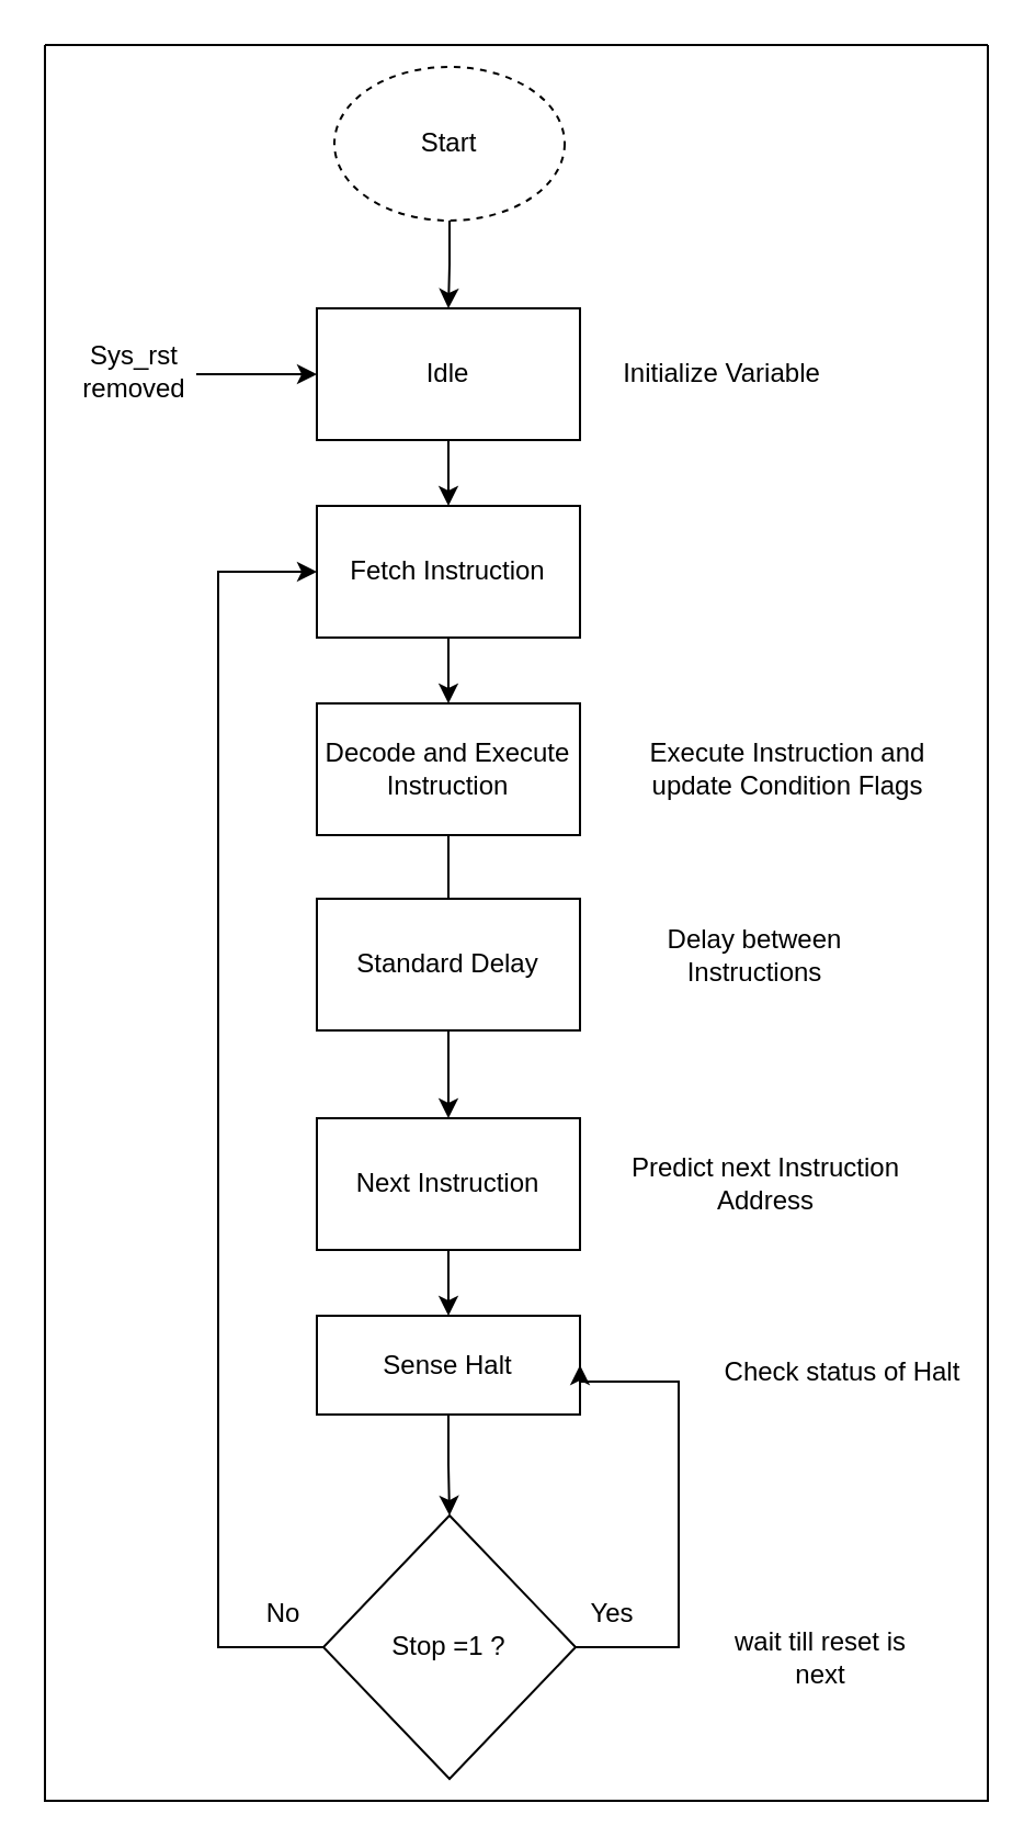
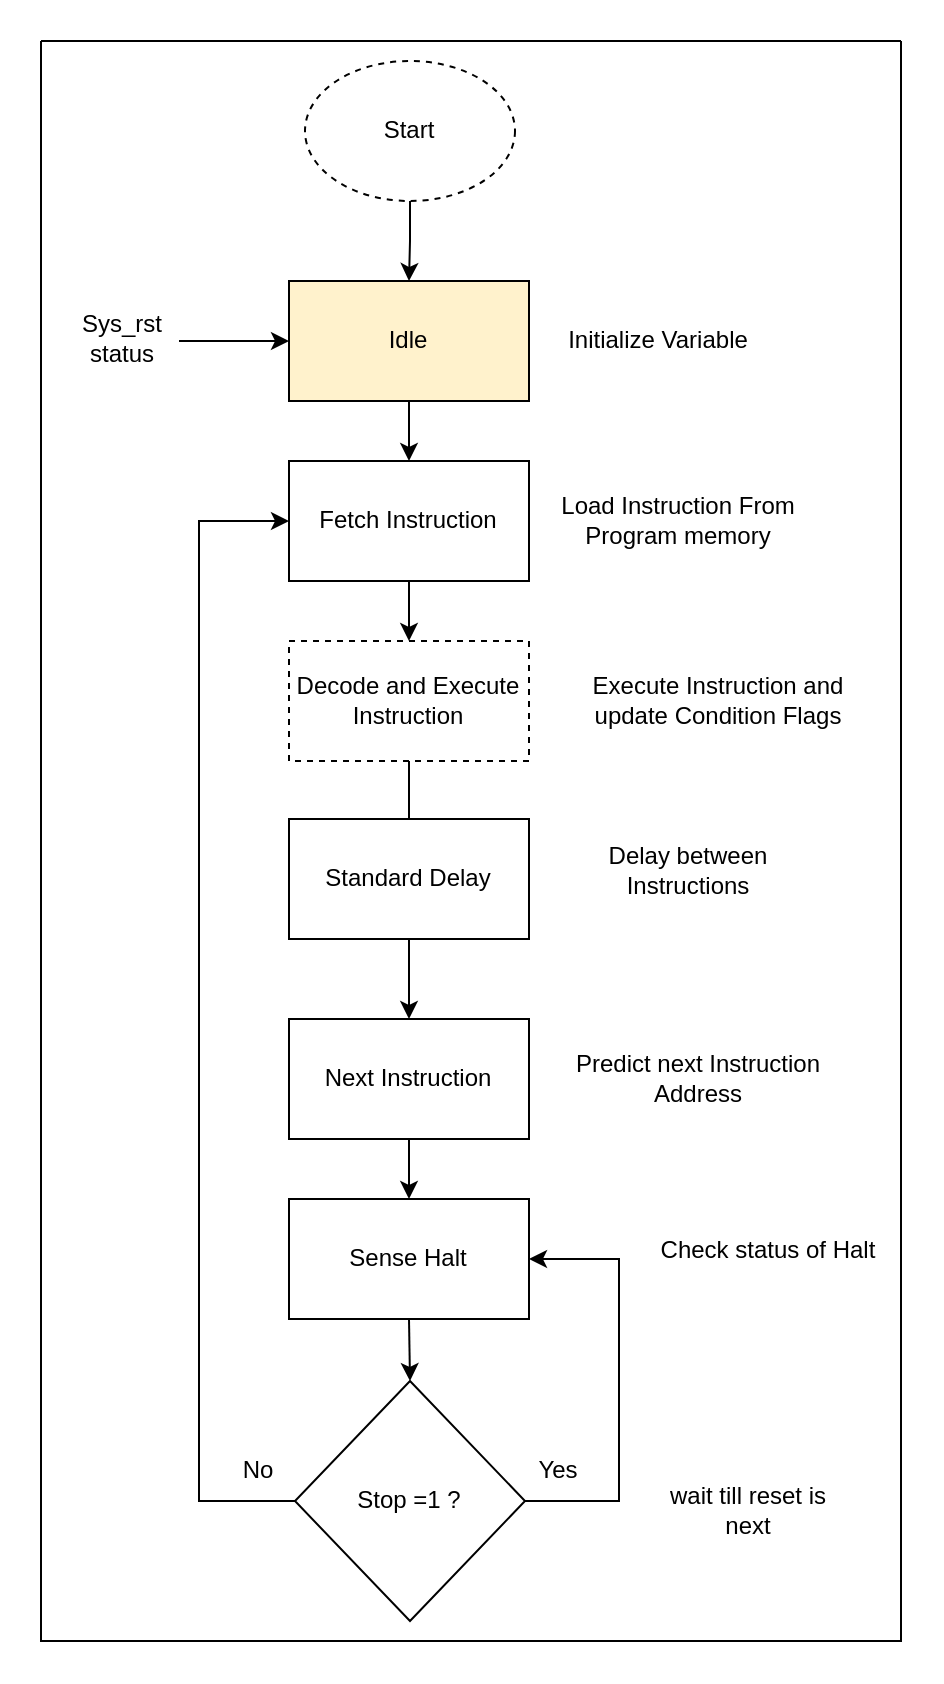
- <mxCell id="22" value="Sys_rst removed" style="text;html=1;strokeColor=none;fillColor=none;align=center;verticalAlign=middle;whiteSpace=wrap;rounded=0;" vertex="1" parent="1"><mxGeometry x="31" y="154" width="60" height="30" as="geometry" /></mxCell>
+ <mxCell id="22" value="Sys_rst status" style="text;html=1;strokeColor=none;fillColor=none;align=center;verticalAlign=middle;whiteSpace=wrap;rounded=0;" vertex="1" parent="1"><mxGeometry x="31" y="154" width="60" height="30" as="geometry" /></mxCell>
- <mxCell id="5" value="Idle" style="rounded=0;whiteSpace=wrap;html=1;" vertex="1" parent="1"><mxGeometry x="144" y="140" width="120" height="60" as="geometry" /></mxCell>
+ <mxCell id="5" value="Idle" style="rounded=0;whiteSpace=wrap;html=1;fillColor=#fff2cc;" vertex="1" parent="1"><mxGeometry x="144" y="140" width="120" height="60" as="geometry" /></mxCell>
+ <mxCell id="24" value="Load Instruction From Program memory" style="text;html=1;strokeColor=none;fillColor=none;align=center;verticalAlign=middle;whiteSpace=wrap;rounded=0;" vertex="1" parent="1"><mxGeometry x="279" y="245" width="120" height="30" as="geometry" /></mxCell>
- <mxCell id="9" value="Decode and Execute Instruction" style="rounded=0;whiteSpace=wrap;html=1;" vertex="1" parent="1"><mxGeometry x="144" y="320" width="120" height="60" as="geometry" /></mxCell>
+ <mxCell id="9" value="Decode and Execute Instruction" style="rounded=0;whiteSpace=wrap;html=1;dashed=1;" vertex="1" parent="1"><mxGeometry x="144" y="320" width="120" height="60" as="geometry" /></mxCell>
- <mxCell id="15" value="Sense Halt" style="rounded=0;whiteSpace=wrap;html=1;" vertex="1" parent="1"><mxGeometry x="144" y="599" width="120" height="45" as="geometry" /></mxCell>
+ <mxCell id="15" value="Sense Halt" style="rounded=0;whiteSpace=wrap;html=1;" vertex="1" parent="1"><mxGeometry x="144" y="599" width="120" height="60" as="geometry" /></mxCell>
